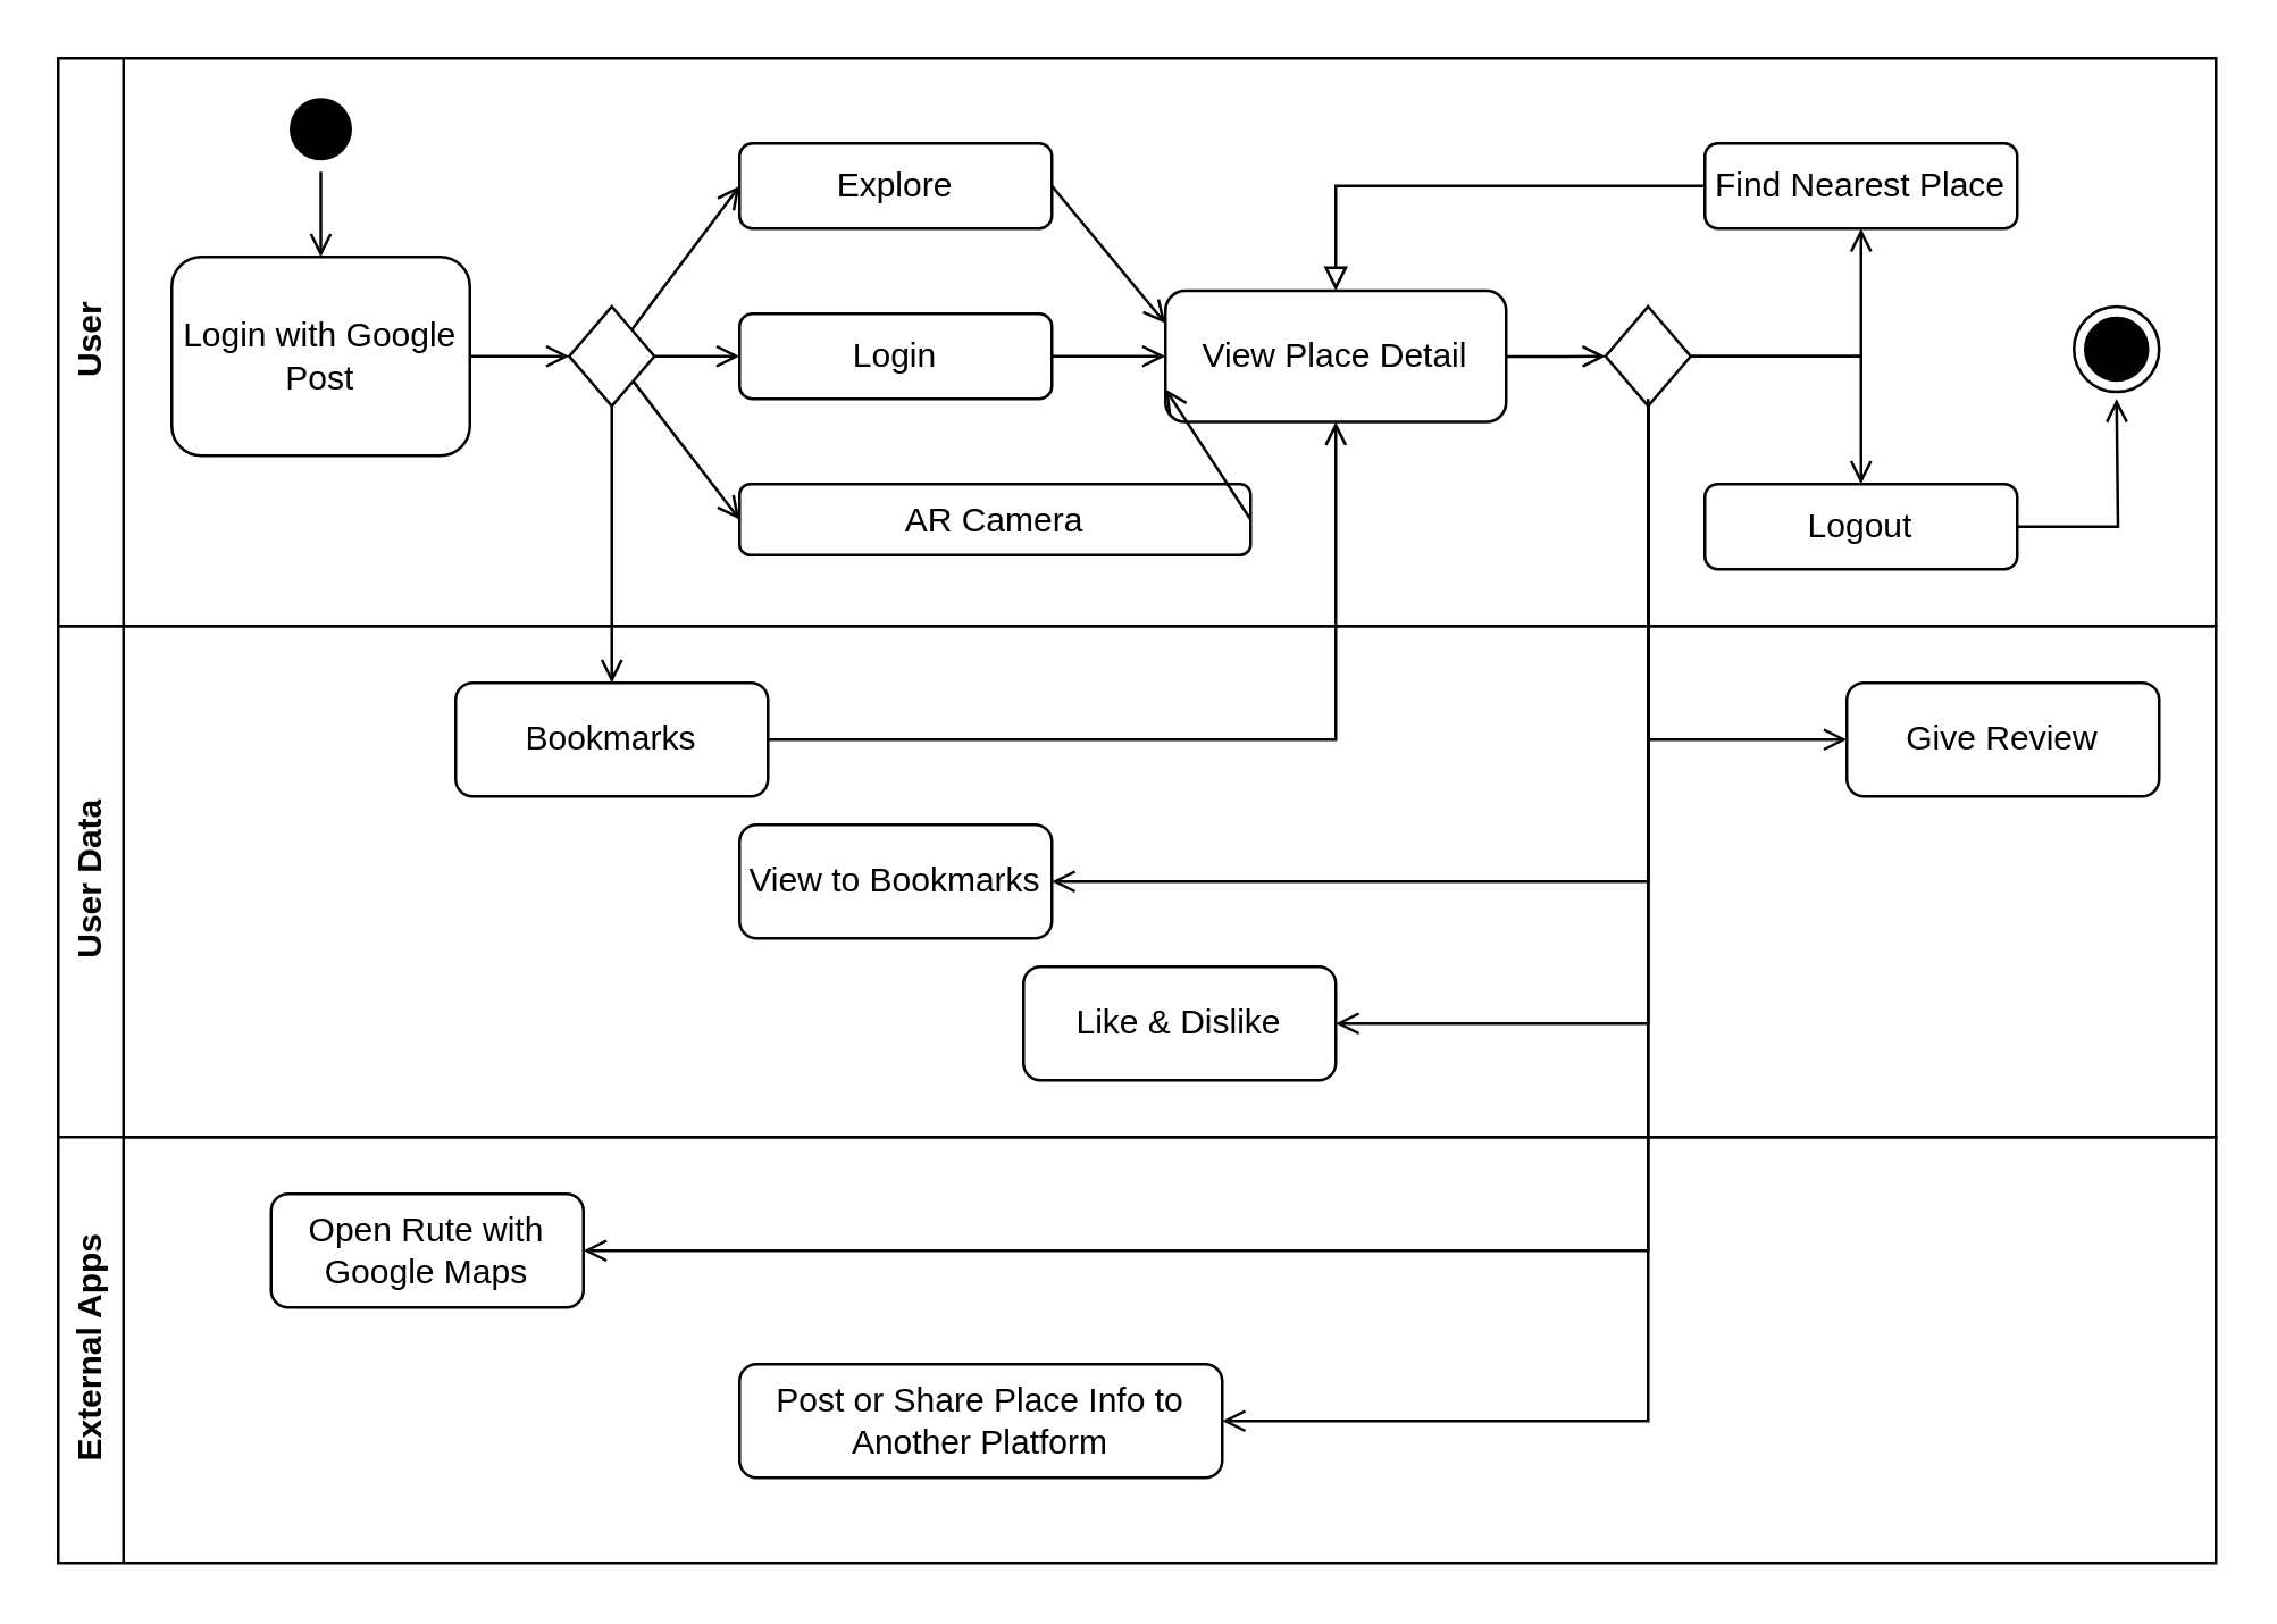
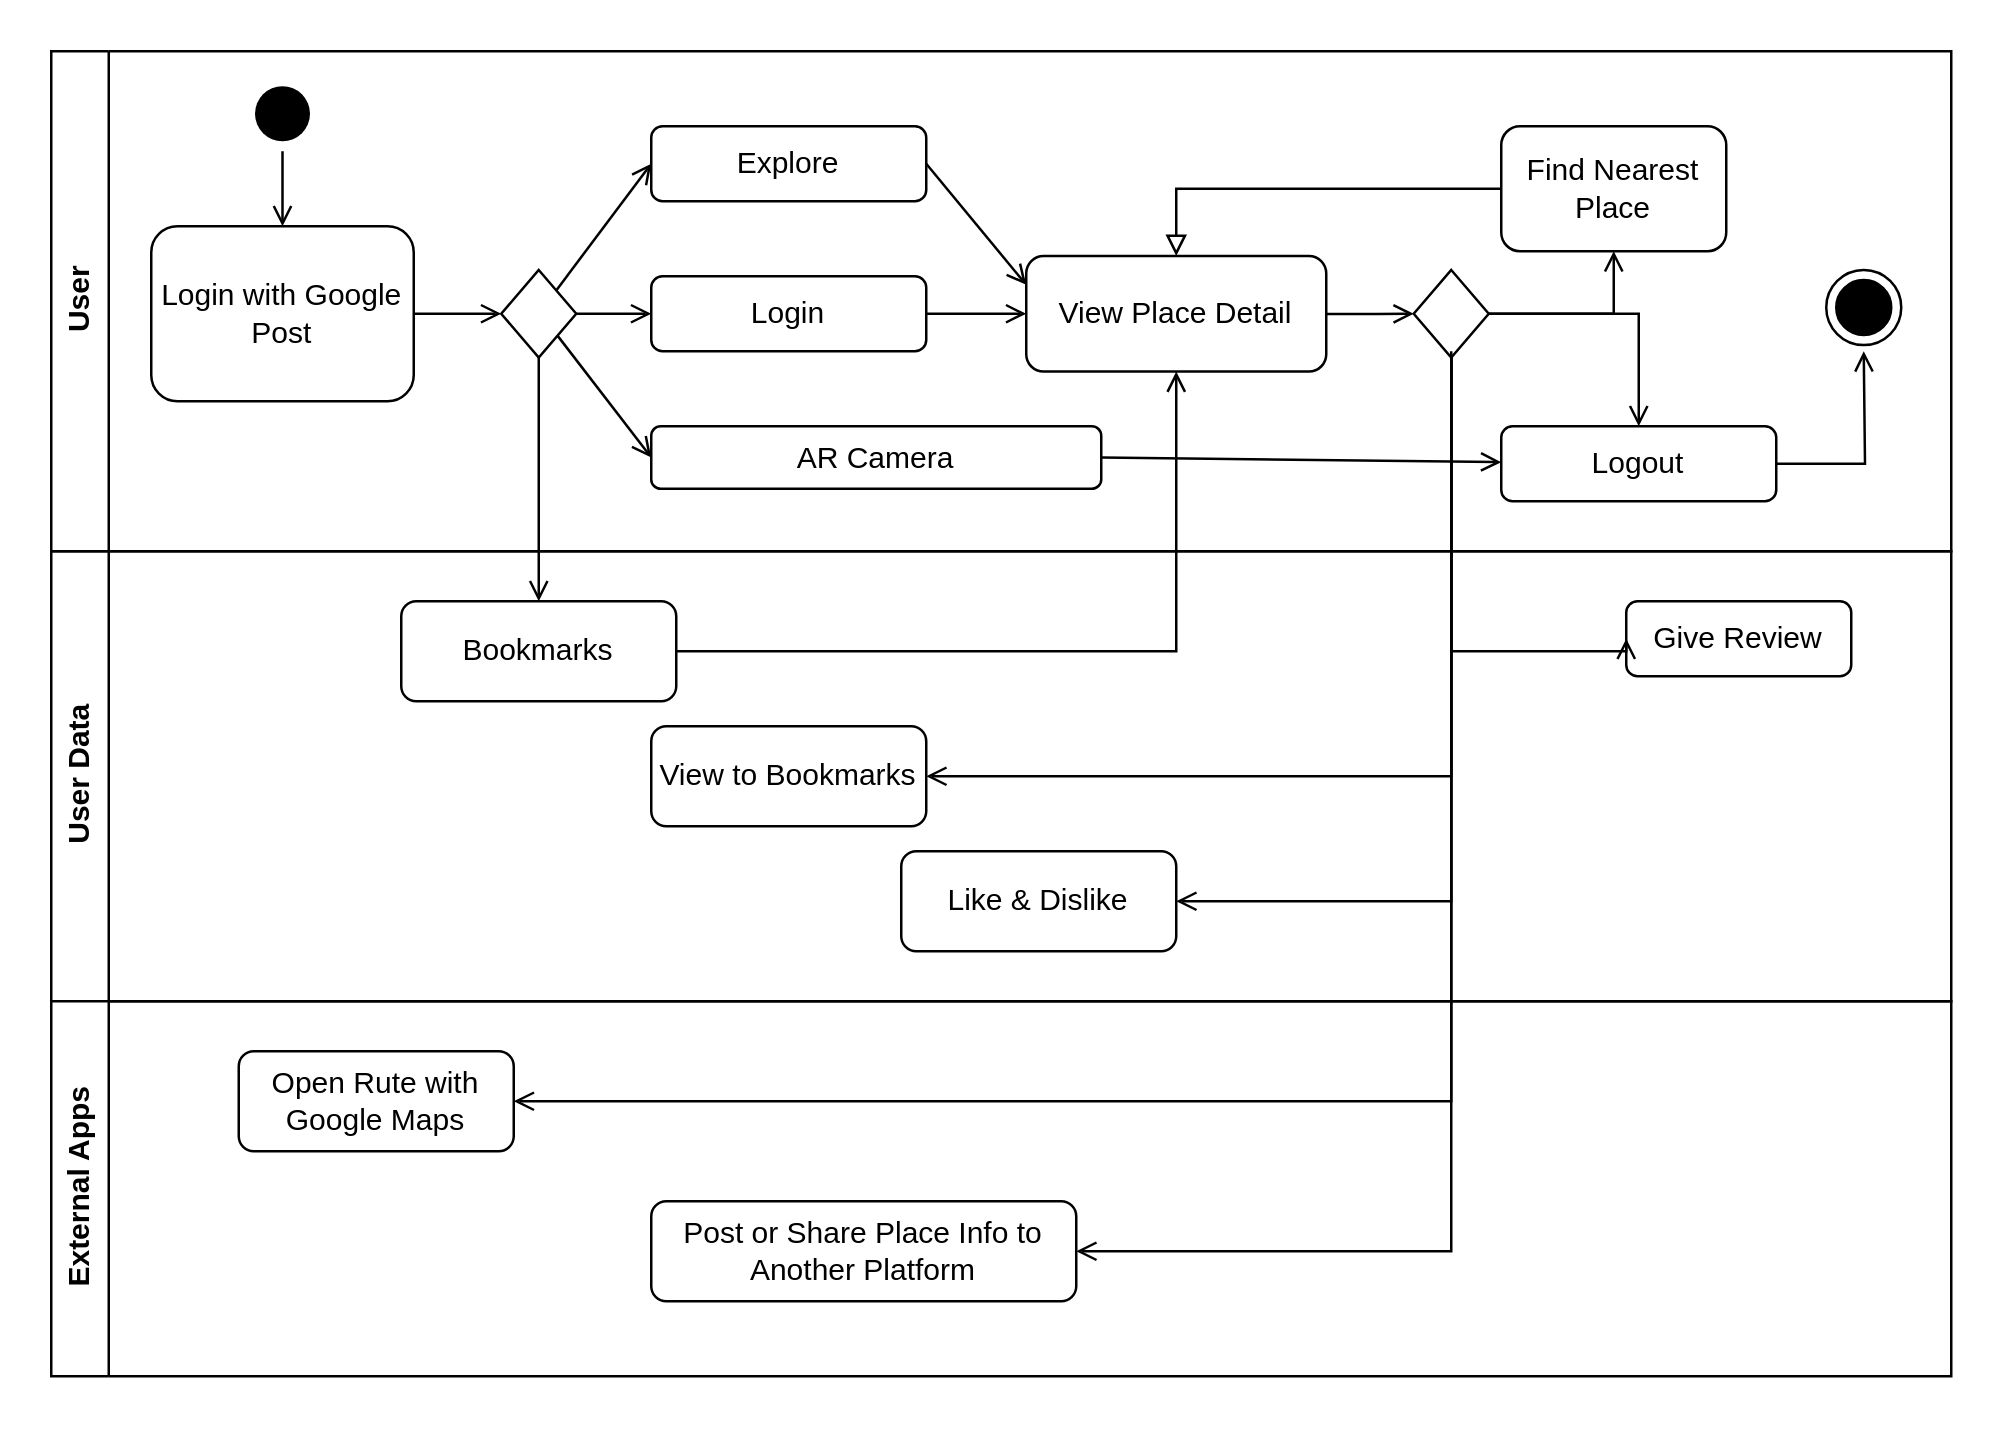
- <mxCell id="27" value="Find Nearest Place" style="verticalAlign=middle;whiteSpace=wrap;rounded=1;" parent="7" vertex="1"><mxGeometry x="580" y="30" width="110" height="30" as="geometry" /></mxCell>
+ <mxCell id="27" value="Find Nearest Place" style="verticalAlign=middle;whiteSpace=wrap;rounded=1;" parent="7" vertex="1"><mxGeometry x="580" y="30" width="90" height="50" as="geometry" /></mxCell>
- <mxCell id="22" style="rounded=0;orthogonalLoop=1;jettySize=auto;html=1;entryX=0;entryY=0.75;entryDx=0;entryDy=0;endArrow=open;endFill=0;exitX=1;exitY=0.5;exitDx=0;exitDy=0;" parent="7" source="15" target="20" edge="1"><mxGeometry relative="1" as="geometry"><mxPoint x="410" y="115" as="sourcePoint" /><mxPoint x="490" y="115" as="targetPoint" /></mxGeometry></mxCell>
+ <mxCell id="22" style="rounded=0;orthogonalLoop=1;jettySize=auto;html=1;endArrow=open;endFill=0;exitX=1;exitY=0.5;exitDx=0;exitDy=0;" parent="7" source="15" target="29" edge="1"><mxGeometry relative="1" as="geometry"><mxPoint x="410" y="115" as="sourcePoint" /><mxPoint x="490" y="115" as="targetPoint" /></mxGeometry></mxCell>
- <mxCell id="6" value="Give Review" style="verticalAlign=middle;whiteSpace=wrap;rounded=1;" parent="2" vertex="1"><mxGeometry x="630" y="20" width="110" height="40" as="geometry" /></mxCell>
+ <mxCell id="6" value="Give Review" style="verticalAlign=middle;whiteSpace=wrap;rounded=1;" parent="2" vertex="1"><mxGeometry x="630" y="20" width="90" height="30" as="geometry" /></mxCell>
